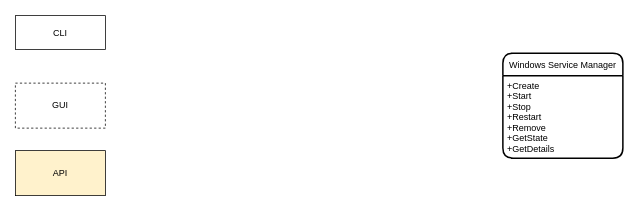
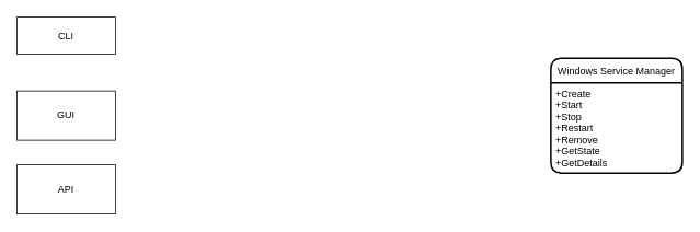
- <mxCell id="3" value="GUI" style="rounded=0;whiteSpace=wrap;html=1;dashed=1;" vertex="1" parent="1"><mxGeometry x="20" y="110" width="120" height="60" as="geometry" /></mxCell>
+ <mxCell id="3" value="GUI" style="rounded=0;whiteSpace=wrap;html=1;" vertex="1" parent="1"><mxGeometry x="20" y="110" width="120" height="60" as="geometry" /></mxCell>
- <mxCell id="4" value="API" style="rounded=0;whiteSpace=wrap;html=1;fillColor=#fff2cc;" vertex="1" parent="1"><mxGeometry x="20" y="200" width="120" height="60" as="geometry" /></mxCell>
+ <mxCell id="4" value="API" style="rounded=0;whiteSpace=wrap;html=1;" vertex="1" parent="1"><mxGeometry x="20" y="200" width="120" height="60" as="geometry" /></mxCell>
